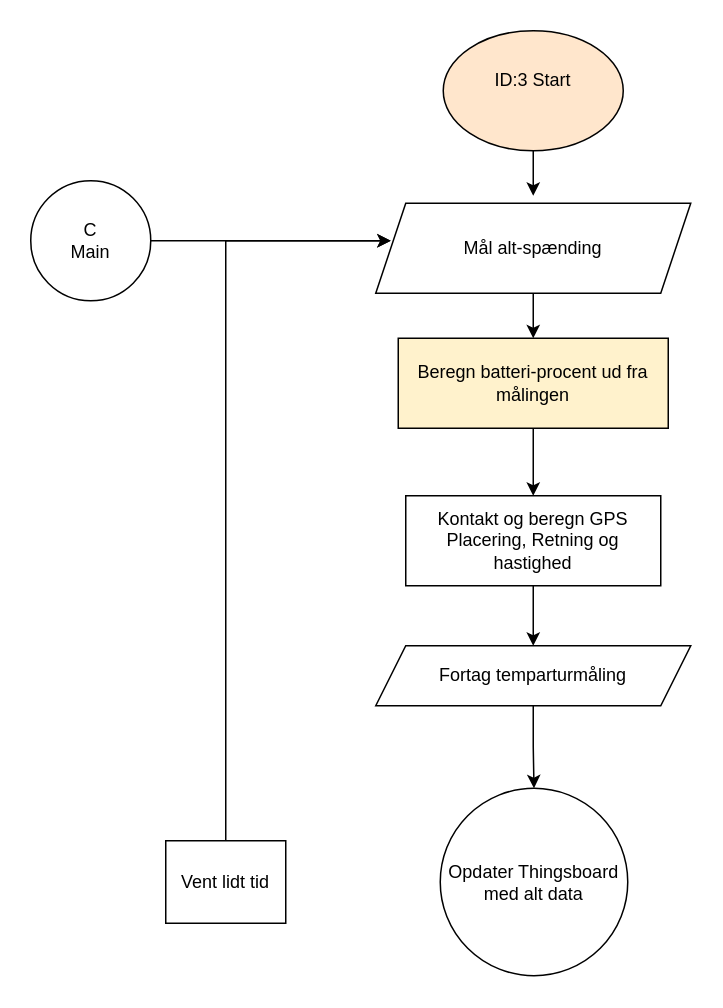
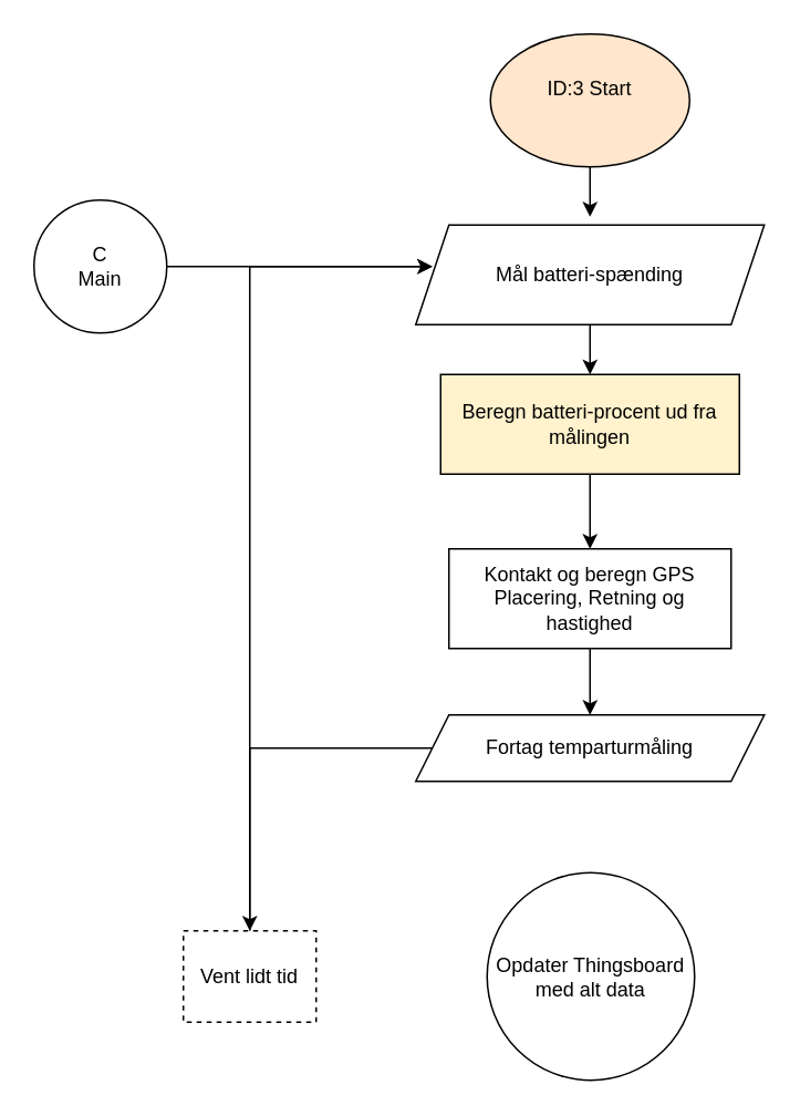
- <mxCell id="14" value="Mål alt-spænding" style="shape=parallelogram;perimeter=parallelogramPerimeter;whiteSpace=wrap;html=1;fixedSize=1;rounded=0;" vertex="1" parent="1"><mxGeometry x="250" y="135" width="210" height="60" as="geometry" /></mxCell>
+ <mxCell id="14" value="Mål batteri-spænding" style="shape=parallelogram;perimeter=parallelogramPerimeter;whiteSpace=wrap;html=1;fixedSize=1;rounded=0;" vertex="1" parent="1"><mxGeometry x="250" y="135" width="210" height="60" as="geometry" /></mxCell>
- <mxCell id="11" value="" style="edgeStyle=orthogonalEdgeStyle;rounded=0;orthogonalLoop=1;jettySize=auto;html=1;" edge="1" parent="1" source="12" target="6"><mxGeometry relative="1" as="geometry" /></mxCell>
+ <mxCell id="11" value="" style="edgeStyle=orthogonalEdgeStyle;rounded=0;orthogonalLoop=1;jettySize=auto;html=1;" edge="1" parent="1" source="12" target="8"><mxGeometry relative="1" as="geometry" /></mxCell>
- <mxCell id="8" value="Vent lidt tid" style="rounded=0;whiteSpace=wrap;html=1;" vertex="1" parent="1"><mxGeometry x="110" y="560" width="80" height="55" as="geometry" /></mxCell>
+ <mxCell id="8" value="Vent lidt tid" style="rounded=0;whiteSpace=wrap;html=1;dashed=1;" vertex="1" parent="1"><mxGeometry x="110" y="560" width="80" height="55" as="geometry" /></mxCell>
